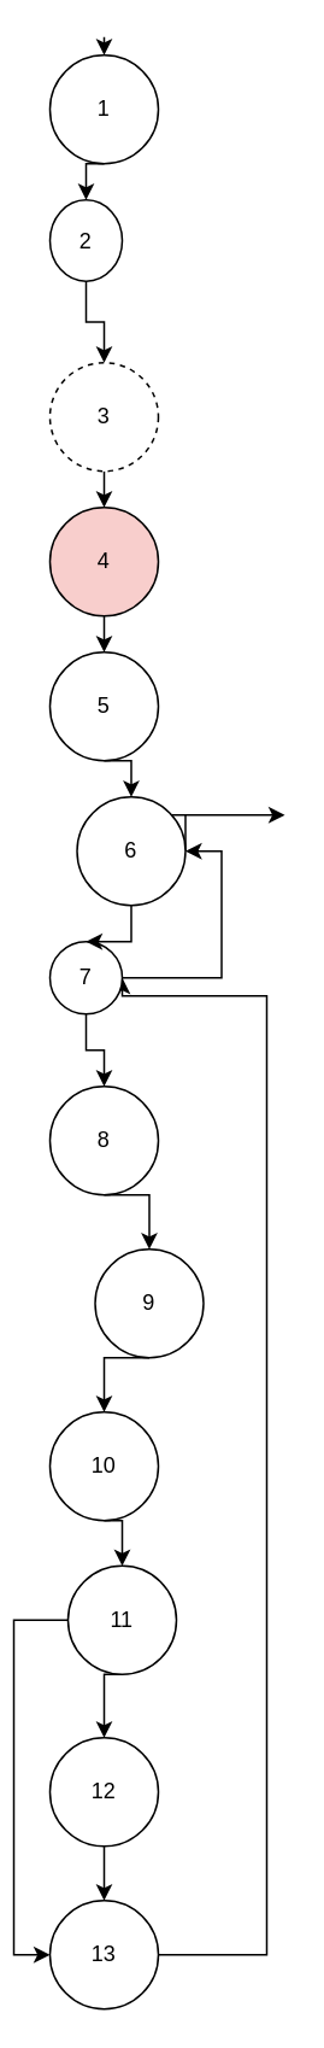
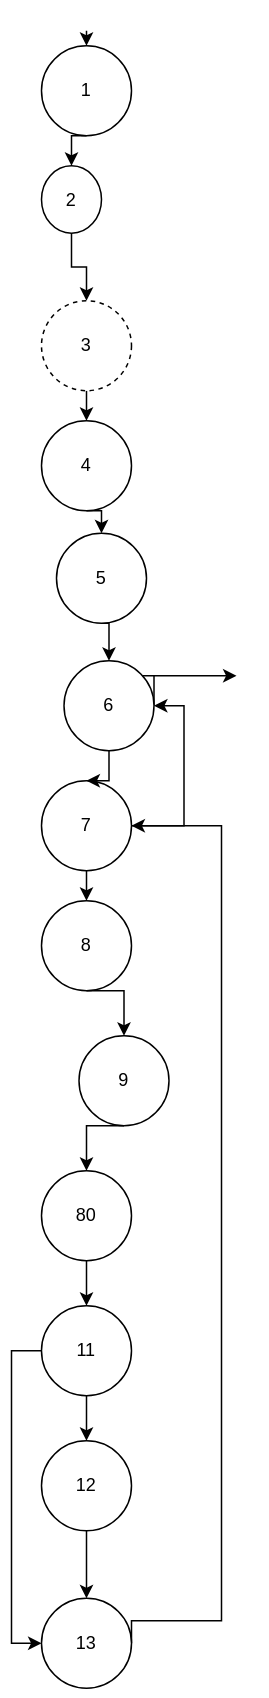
- <mxCell id="25" value="4" style="ellipse;whiteSpace=wrap;html=1;aspect=fixed;fillColor=#f8cecc;" vertex="1" parent="1"><mxGeometry x="20" y="280" width="60" height="60" as="geometry" /></mxCell>
+ <mxCell id="25" value="4" style="ellipse;whiteSpace=wrap;html=1;aspect=fixed;" vertex="1" parent="1"><mxGeometry x="20" y="280" width="60" height="60" as="geometry" /></mxCell>
- <mxCell id="27" value="5" style="ellipse;whiteSpace=wrap;html=1;aspect=fixed;" vertex="1" parent="1"><mxGeometry x="20" y="360" width="60" height="60" as="geometry" /></mxCell>
+ <mxCell id="27" value="5" style="ellipse;whiteSpace=wrap;html=1;aspect=fixed;" vertex="1" parent="1"><mxGeometry x="30" y="355" width="60" height="60" as="geometry" /></mxCell>
- <mxCell id="21" value="7" style="ellipse;whiteSpace=wrap;html=1;aspect=fixed;" vertex="1" parent="1"><mxGeometry x="20" y="520" width="40" height="40" as="geometry" /></mxCell>
+ <mxCell id="21" value="7" style="ellipse;whiteSpace=wrap;html=1;aspect=fixed;" vertex="1" parent="1"><mxGeometry x="20" y="520" width="60" height="60" as="geometry" /></mxCell>
- <mxCell id="14" value="10" style="ellipse;whiteSpace=wrap;html=1;aspect=fixed;" vertex="1" parent="1"><mxGeometry x="20" y="780" width="60" height="60" as="geometry" /></mxCell>
+ <mxCell id="14" value="80" style="ellipse;whiteSpace=wrap;html=1;aspect=fixed;" vertex="1" parent="1"><mxGeometry x="20" y="780" width="60" height="60" as="geometry" /></mxCell>
- <mxCell id="10" value="11" style="ellipse;whiteSpace=wrap;html=1;aspect=fixed;" vertex="1" parent="1"><mxGeometry x="30" y="865" width="60" height="60" as="geometry" /></mxCell>
+ <mxCell id="10" value="11" style="ellipse;whiteSpace=wrap;html=1;aspect=fixed;" vertex="1" parent="1"><mxGeometry x="20" y="870" width="60" height="60" as="geometry" /></mxCell>
- <mxCell id="7" value="13" style="ellipse;whiteSpace=wrap;html=1;aspect=fixed;" vertex="1" parent="1"><mxGeometry x="20" y="1050" width="60" height="60" as="geometry" /></mxCell>
+ <mxCell id="7" value="13" style="ellipse;whiteSpace=wrap;html=1;aspect=fixed;" vertex="1" parent="1"><mxGeometry x="20" y="1065" width="60" height="60" as="geometry" /></mxCell>
